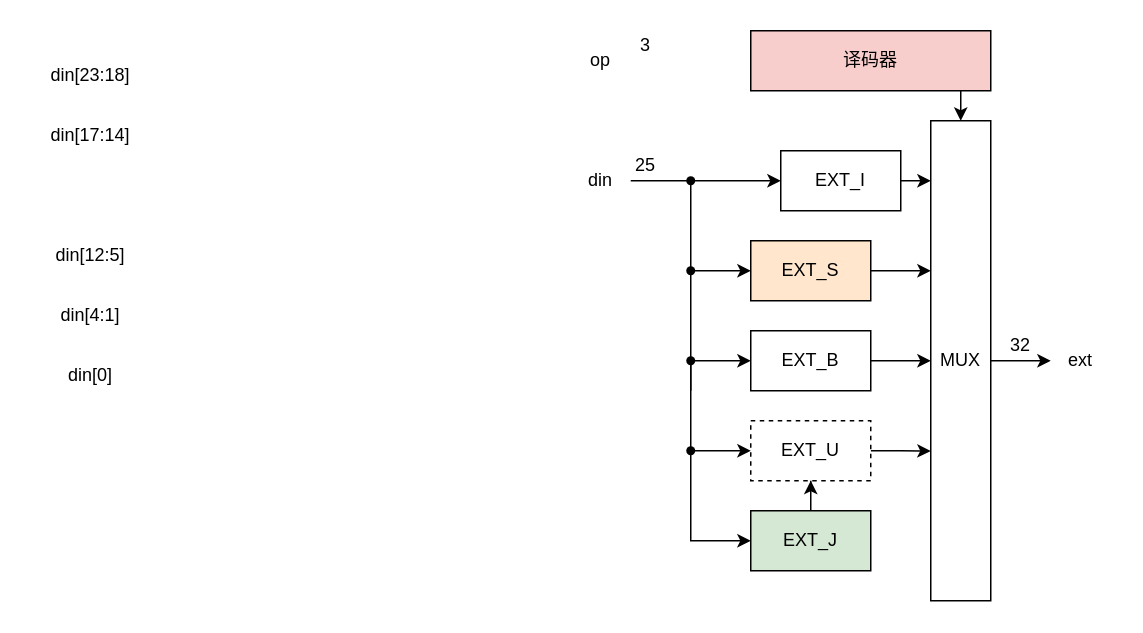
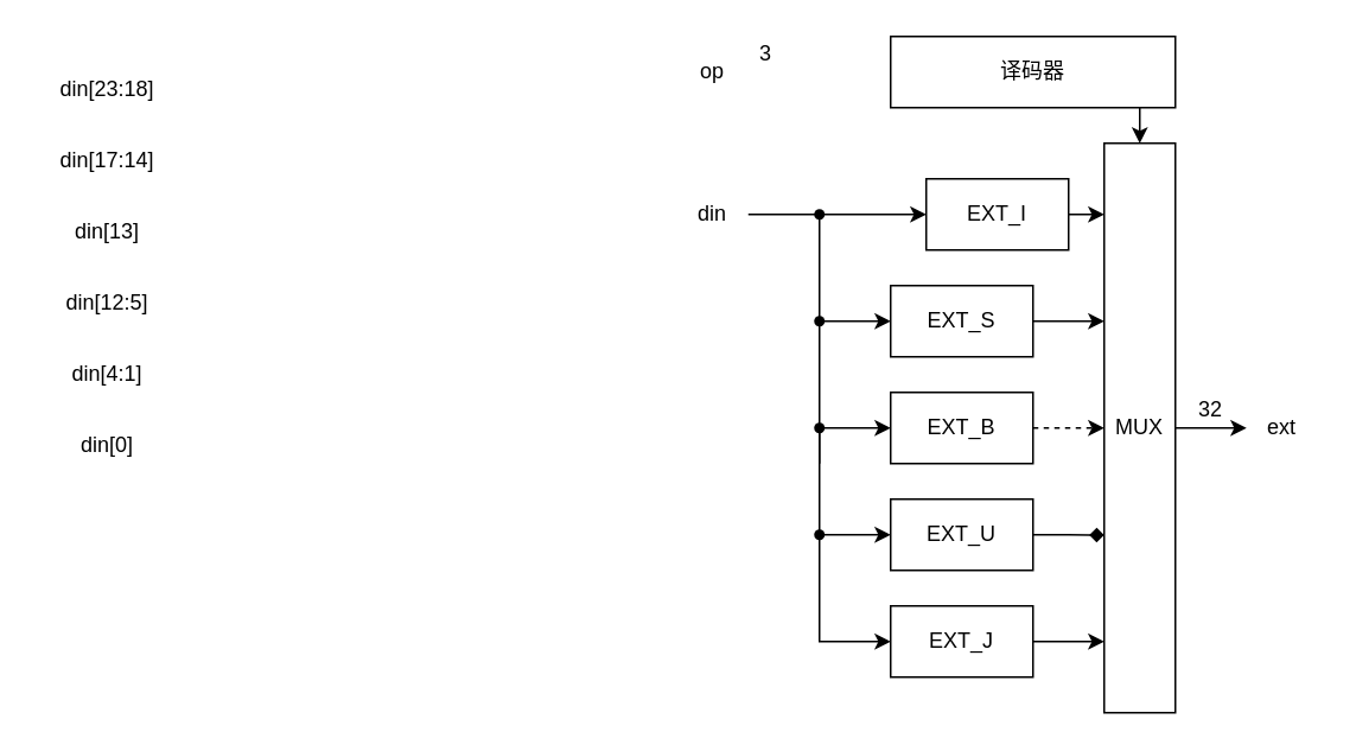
- <mxCell id="31" value="译码器" style="rounded=0;whiteSpace=wrap;html=1;fillColor=#f8cecc;" parent="1" vertex="1"><mxGeometry x="500" y="20" width="160" height="40" as="geometry" /></mxCell>
+ <mxCell id="31" value="译码器" style="rounded=0;whiteSpace=wrap;html=1;" parent="1" vertex="1"><mxGeometry x="500" y="20" width="160" height="40" as="geometry" /></mxCell>
- <mxCell id="39" value="25" style="text;html=1;strokeColor=none;fillColor=none;align=center;verticalAlign=middle;whiteSpace=wrap;rounded=0;" parent="1" vertex="1"><mxGeometry x="420" y="100" width="20" height="20" as="geometry" /></mxCell>
+ <mxCell id="4" value="din[13]" style="text;html=1;strokeColor=none;fillColor=none;align=center;verticalAlign=middle;whiteSpace=wrap;rounded=0;" parent="1" vertex="1"><mxGeometry y="110" width="80" height="40" as="geometry" x="20" /></mxCell>
- <mxCell id="12" value="EXT_S" style="rounded=0;whiteSpace=wrap;html=1;fillColor=#ffe6cc;" parent="1" vertex="1"><mxGeometry x="500" y="160" width="80" height="40" as="geometry" /></mxCell>
+ <mxCell id="12" value="EXT_S" style="rounded=0;whiteSpace=wrap;html=1;" parent="1" vertex="1"><mxGeometry x="500" y="160" width="80" height="40" as="geometry" /></mxCell>
- <mxCell id="13" style="edgeStyle=orthogonalEdgeStyle;rounded=0;orthogonalLoop=1;jettySize=auto;html=1;entryX=0;entryY=0.5;entryDx=0;entryDy=0;" parent="1" source="14" target="32" edge="1"><mxGeometry relative="1" as="geometry" /></mxCell>
+ <mxCell id="13" style="edgeStyle=orthogonalEdgeStyle;rounded=0;orthogonalLoop=1;jettySize=auto;html=1;entryX=0;entryY=0.5;entryDx=0;entryDy=0;dashed=1;" parent="1" source="14" target="32" edge="1"><mxGeometry relative="1" as="geometry" /></mxCell>
- <mxCell id="16" value="EXT_U" style="rounded=0;whiteSpace=wrap;html=1;dashed=1;" parent="1" vertex="1"><mxGeometry x="500" y="280" width="80" height="40" as="geometry" /></mxCell>
+ <mxCell id="16" value="EXT_U" style="rounded=0;whiteSpace=wrap;html=1;" parent="1" vertex="1"><mxGeometry x="500" y="280" width="80" height="40" as="geometry" /></mxCell>
- <mxCell id="15" style="edgeStyle=orthogonalEdgeStyle;rounded=0;orthogonalLoop=1;jettySize=auto;html=1;entryX=0;entryY=0.688;entryDx=0;entryDy=0;entryPerimeter=0;" parent="1" source="16" target="32" edge="1"><mxGeometry relative="1" as="geometry" /></mxCell>
+ <mxCell id="15" style="edgeStyle=orthogonalEdgeStyle;rounded=0;orthogonalLoop=1;jettySize=auto;html=1;entryX=0;entryY=0.688;entryDx=0;entryDy=0;entryPerimeter=0;endArrow=diamond;" parent="1" source="16" target="32" edge="1"><mxGeometry relative="1" as="geometry" /></mxCell>
- <mxCell id="17" style="edgeStyle=orthogonalEdgeStyle;rounded=0;orthogonalLoop=1;jettySize=auto;html=1;" parent="1" source="18" target="16" edge="1"><mxGeometry relative="1" as="geometry" /></mxCell>
+ <mxCell id="17" style="edgeStyle=orthogonalEdgeStyle;rounded=0;orthogonalLoop=1;jettySize=auto;html=1;entryX=0;entryY=0.875;entryDx=0;entryDy=0;entryPerimeter=0;" parent="1" source="18" target="32" edge="1"><mxGeometry relative="1" as="geometry" /></mxCell>
- <mxCell id="18" value="EXT_J" style="rounded=0;whiteSpace=wrap;html=1;fillColor=#d5e8d4;" parent="1" vertex="1"><mxGeometry x="500" y="340" width="80" height="40" as="geometry" /></mxCell>
+ <mxCell id="18" value="EXT_J" style="rounded=0;whiteSpace=wrap;html=1;" parent="1" vertex="1"><mxGeometry x="500" y="340" width="80" height="40" as="geometry" /></mxCell>
